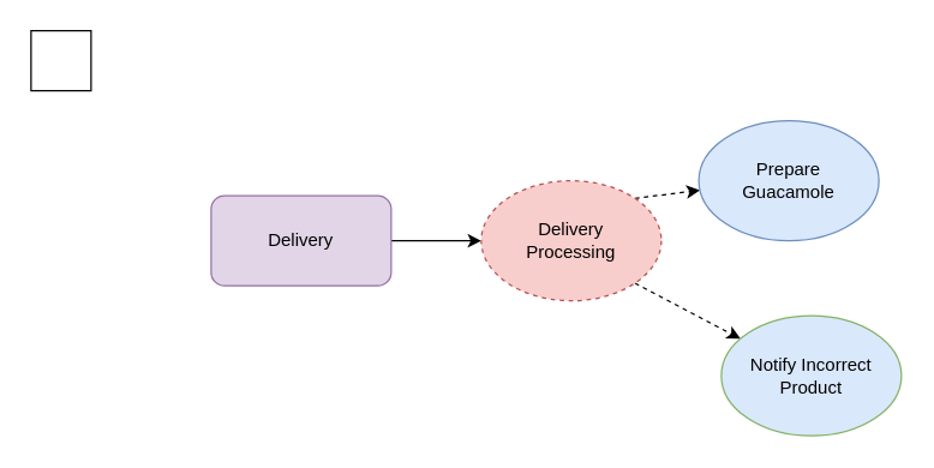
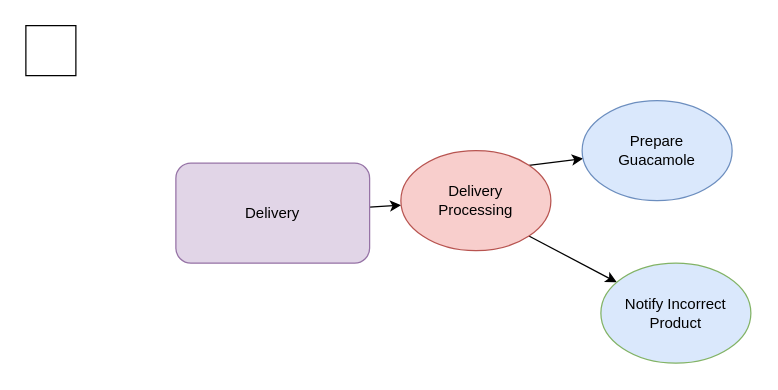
- <mxCell id="3" style="edgeStyle=none;rounded=0;orthogonalLoop=1;jettySize=auto;html=1;exitX=1;exitY=0;exitDx=0;exitDy=0;dashed=1;" edge="1" parent="1" source="5" target="7"><mxGeometry relative="1" as="geometry"><mxPoint x="480" y="90" as="targetPoint" /></mxGeometry></mxCell>
+ <mxCell id="3" style="edgeStyle=none;rounded=0;orthogonalLoop=1;jettySize=auto;html=1;exitX=1;exitY=0;exitDx=0;exitDy=0;" edge="1" parent="1" source="5" target="7"><mxGeometry relative="1" as="geometry"><mxPoint x="480" y="90" as="targetPoint" /></mxGeometry></mxCell>
- <mxCell id="6" value="Delivery" style="rounded=1;whiteSpace=wrap;html=1;fillColor=#e1d5e7;strokeColor=#9673a6;" vertex="1" parent="1"><mxGeometry x="140" y="130" width="120" height="60" as="geometry" /></mxCell>
+ <mxCell id="6" value="Delivery" style="rounded=1;whiteSpace=wrap;html=1;fillColor=#e1d5e7;strokeColor=#9673a6;" vertex="1" parent="1"><mxGeometry x="140" y="130" width="155" height="80" as="geometry" /></mxCell>
- <mxCell id="5" value="Delivery&lt;br&gt;Processing" style="ellipse;whiteSpace=wrap;html=1;fillColor=#f8cecc;strokeColor=#b85450;dashed=1;" vertex="1" parent="1"><mxGeometry x="320" y="120" width="120" height="80" as="geometry" /></mxCell>
+ <mxCell id="5" value="Delivery&lt;br&gt;Processing" style="ellipse;whiteSpace=wrap;html=1;fillColor=#f8cecc;strokeColor=#b85450;" vertex="1" parent="1"><mxGeometry x="320" y="120" width="120" height="80" as="geometry" /></mxCell>
- <mxCell id="4" style="edgeStyle=none;rounded=0;orthogonalLoop=1;jettySize=auto;html=1;exitX=1;exitY=1;exitDx=0;exitDy=0;dashed=1;" edge="1" parent="1" source="5" target="8"><mxGeometry relative="1" as="geometry" /></mxCell>
+ <mxCell id="4" style="edgeStyle=none;rounded=0;orthogonalLoop=1;jettySize=auto;html=1;exitX=1;exitY=1;exitDx=0;exitDy=0;" edge="1" parent="1" source="5" target="8"><mxGeometry relative="1" as="geometry" /></mxCell>
